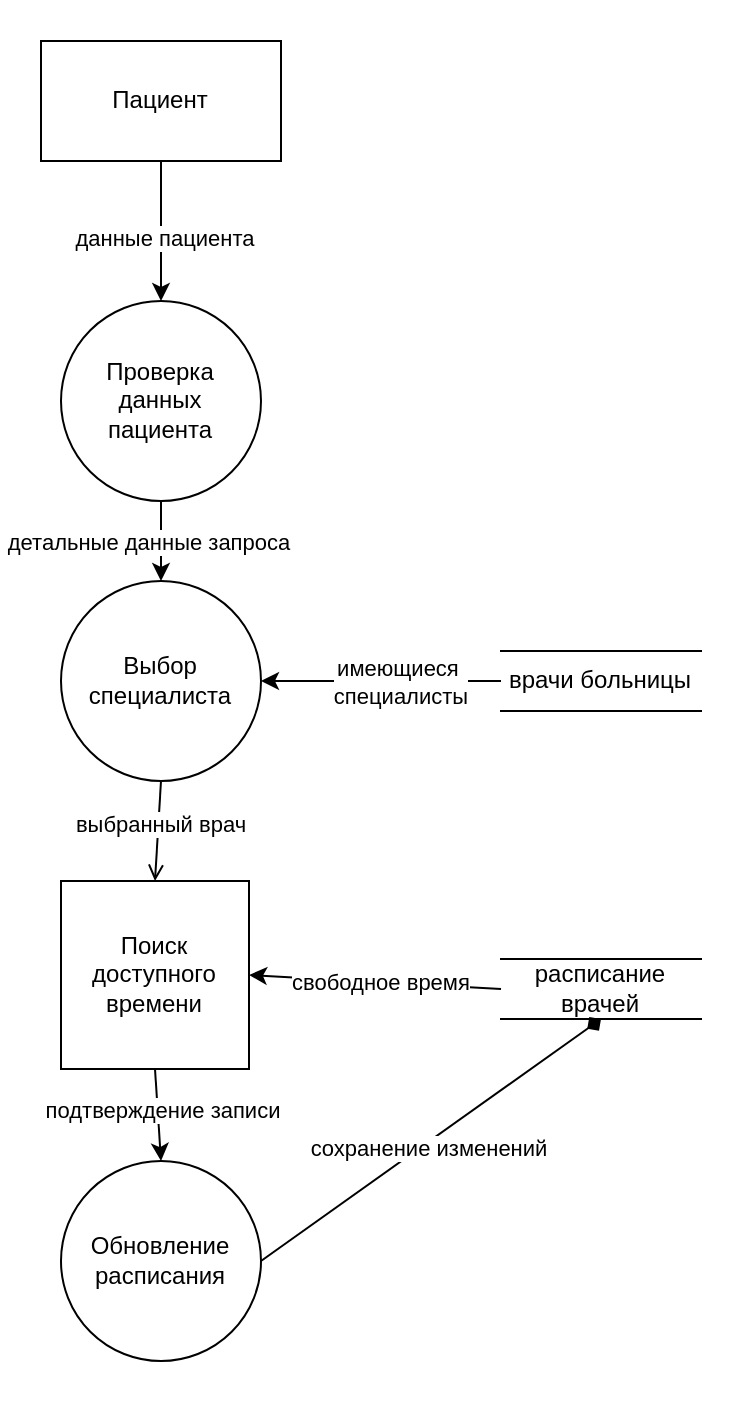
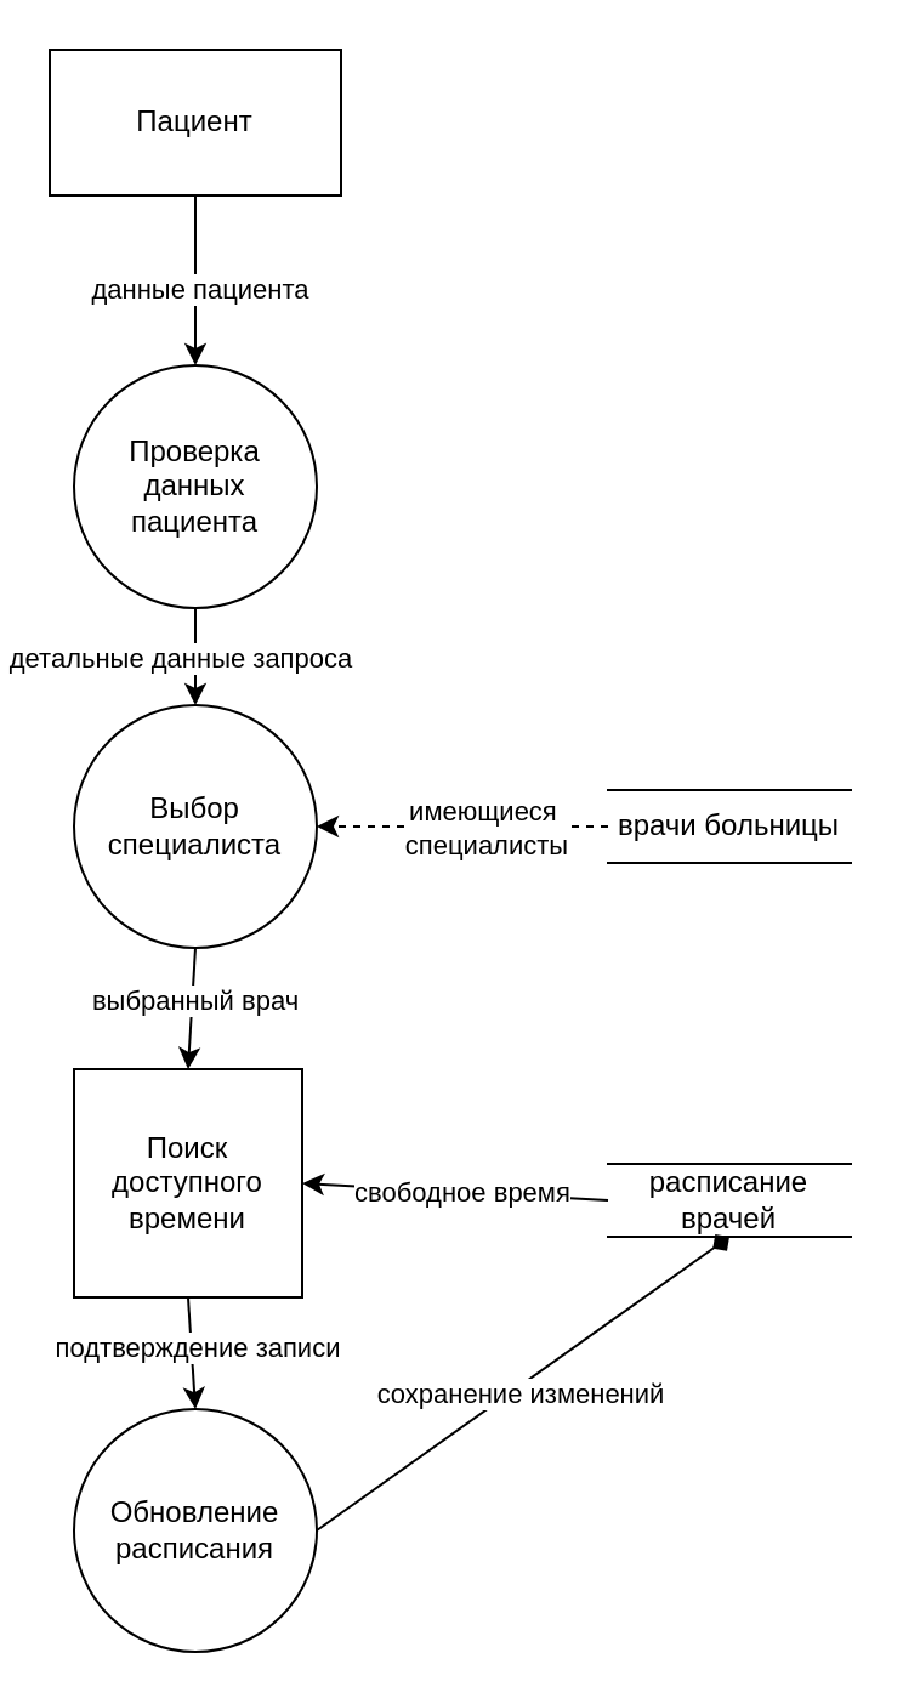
- <mxCell id="12" value="" style="endArrow=classic;html=1;rounded=0;exitX=0;exitY=0.5;exitDx=0;exitDy=0;entryX=1;entryY=0.5;entryDx=0;entryDy=0;" edge="1" parent="1" source="11" target="8"><mxGeometry width="50" height="50" relative="1" as="geometry"><mxPoint x="230" y="360" as="sourcePoint" /><mxPoint x="280" y="310" as="targetPoint" /></mxGeometry></mxCell>
+ <mxCell id="12" value="" style="endArrow=classic;html=1;rounded=0;exitX=0;exitY=0.5;exitDx=0;exitDy=0;entryX=1;entryY=0.5;entryDx=0;entryDy=0;dashed=1;" edge="1" parent="1" source="11" target="8"><mxGeometry width="50" height="50" relative="1" as="geometry"><mxPoint x="230" y="360" as="sourcePoint" /><mxPoint x="280" y="310" as="targetPoint" /></mxGeometry></mxCell>
- <mxCell id="14" value="" style="endArrow=open;html=1;rounded=0;exitX=0.5;exitY=1;exitDx=0;exitDy=0;entryX=0.5;entryY=0;entryDx=0;entryDy=0;" edge="1" parent="1" source="8" target="3"><mxGeometry width="50" height="50" relative="1" as="geometry"><mxPoint x="230" y="360" as="sourcePoint" /><mxPoint x="280" y="310" as="targetPoint" /></mxGeometry></mxCell>
+ <mxCell id="14" value="" style="endArrow=classic;html=1;rounded=0;exitX=0.5;exitY=1;exitDx=0;exitDy=0;entryX=0.5;entryY=0;entryDx=0;entryDy=0;" edge="1" parent="1" source="8" target="3"><mxGeometry width="50" height="50" relative="1" as="geometry"><mxPoint x="230" y="360" as="sourcePoint" /><mxPoint x="280" y="310" as="targetPoint" /></mxGeometry></mxCell>
